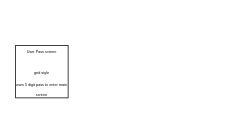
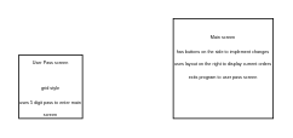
+ <mxCell id="3" value="&lt;span style=&quot;font-size: 5px;&quot;&gt;Main screen&lt;br&gt;has buttons on the side to implement changes&lt;br&gt;uses layout on the right to display current orders&lt;br&gt;exits program to user pass screen&lt;br&gt;&lt;br&gt;&lt;br&gt;&lt;/span&gt;" style="whiteSpace=wrap;html=1;aspect=fixed;" vertex="1" parent="1"><mxGeometry x="190" y="20" width="110" height="110" as="geometry" /></mxCell>
